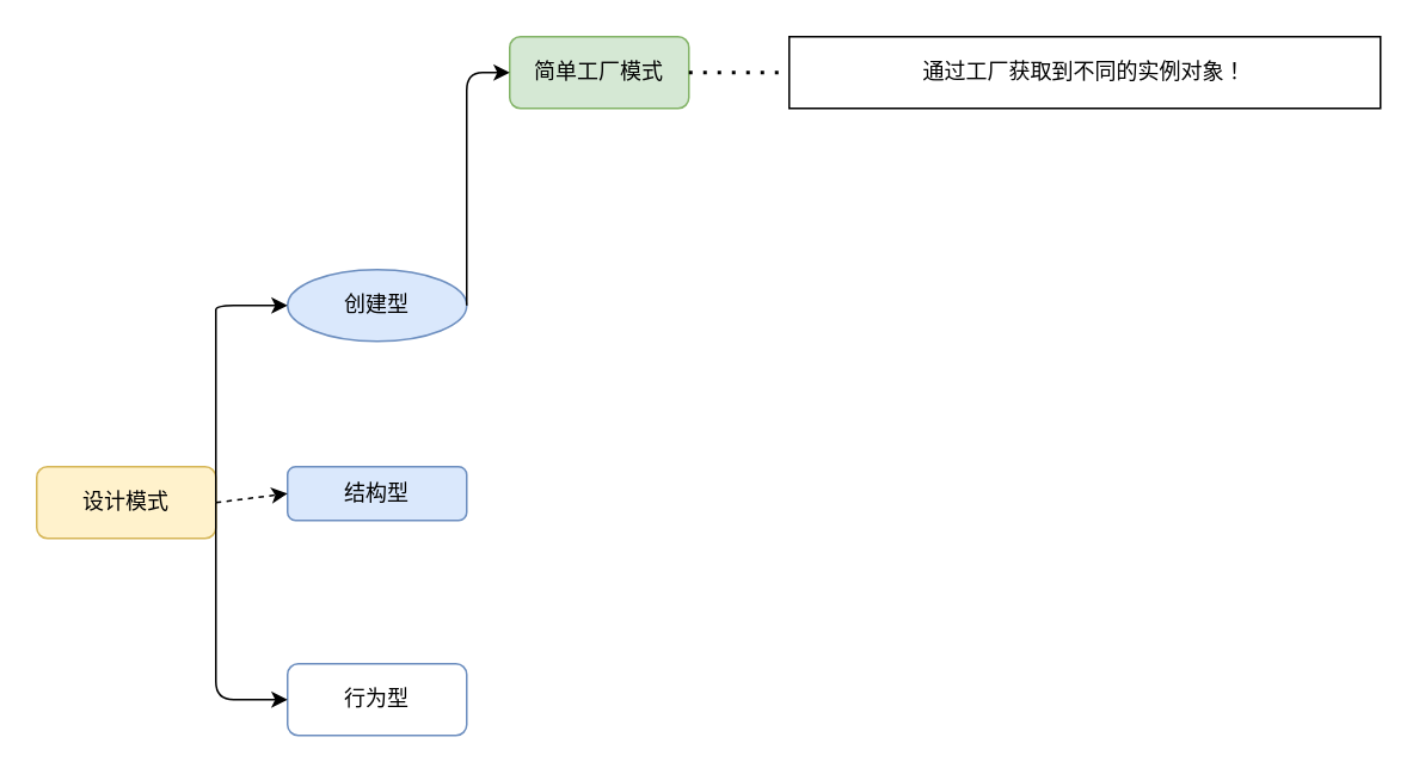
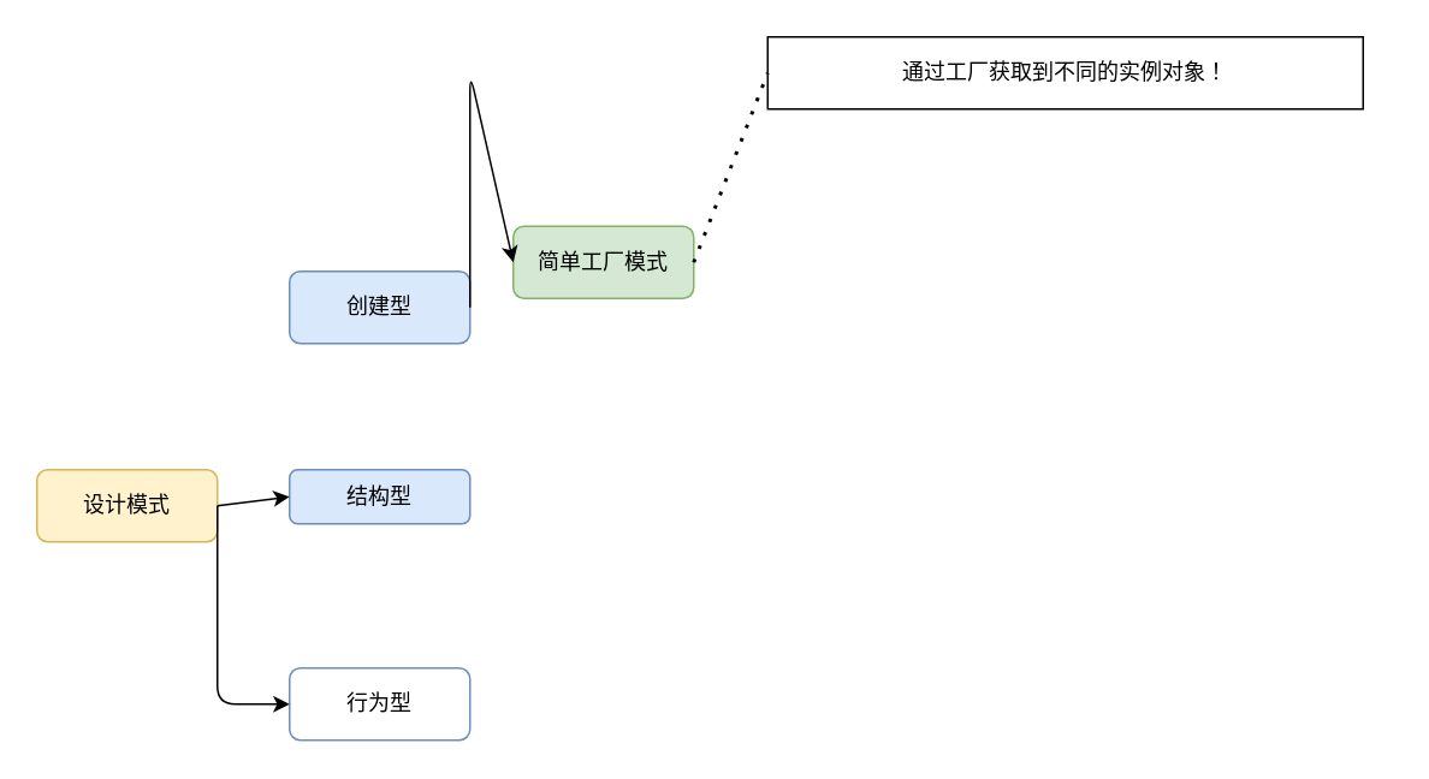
- <mxCell id="9" value="简单工厂模式" style="rounded=1;whiteSpace=wrap;html=1;fillColor=#d5e8d4;strokeColor=#82b366;" parent="1" vertex="1"><mxGeometry x="284" y="20" width="100" height="40" as="geometry" /></mxCell>
+ <mxCell id="9" value="简单工厂模式" style="rounded=1;whiteSpace=wrap;html=1;fillColor=#d5e8d4;strokeColor=#82b366;" parent="1" vertex="1"><mxGeometry x="284" y="125" width="100" height="40" as="geometry" /></mxCell>
- <mxCell id="11" value="通过工厂获取到不同的实例对象！" style="rounded=0;whiteSpace=wrap;html=1;" parent="1" vertex="1"><mxGeometry x="440" y="20" width="330" height="40" as="geometry" /></mxCell>
+ <mxCell id="11" value="通过工厂获取到不同的实例对象！" style="rounded=0;whiteSpace=wrap;html=1;" parent="1" vertex="1"><mxGeometry x="425" y="20" width="330" height="40" as="geometry" /></mxCell>
- <mxCell id="3" value="创建型" style="ellipse;whiteSpace=wrap;html=1;fillColor=#dae8fc;strokeColor=#6c8ebf;" parent="1" vertex="1"><mxGeometry x="160" y="150" width="100" height="40" as="geometry" /></mxCell>
+ <mxCell id="3" value="创建型" style="rounded=1;whiteSpace=wrap;html=1;fillColor=#dae8fc;strokeColor=#6c8ebf;" parent="1" vertex="1"><mxGeometry x="160" y="150" width="100" height="40" as="geometry" /></mxCell>
- <mxCell id="7" value="" style="endArrow=classic;html=1;rounded=1;exitX=1;exitY=0.5;exitDx=0;exitDy=0;" parent="1" source="2" target="3" edge="1"><mxGeometry width="50" height="50" relative="1" as="geometry"><mxPoint x="310" y="290" as="sourcePoint" /><mxPoint x="120" y="170" as="targetPoint" /><Array as="points"><mxPoint x="120" y="180" /><mxPoint x="120" y="170" /></Array></mxGeometry></mxCell>
- <mxCell id="6" value="" style="endArrow=classic;html=1;rounded=0;exitX=1;exitY=0.5;exitDx=0;exitDy=0;entryX=0;entryY=0.5;entryDx=0;entryDy=0;dashed=1;" parent="1" source="2" target="4" edge="1"><mxGeometry width="50" height="50" relative="1" as="geometry"><mxPoint x="310" y="290" as="sourcePoint" /><mxPoint x="360" y="240" as="targetPoint" /></mxGeometry></mxCell>
+ <mxCell id="6" value="" style="endArrow=classic;html=1;rounded=0;exitX=1;exitY=0.5;exitDx=0;exitDy=0;entryX=0;entryY=0.5;entryDx=0;entryDy=0;" parent="1" source="2" target="4" edge="1"><mxGeometry width="50" height="50" relative="1" as="geometry"><mxPoint x="310" y="290" as="sourcePoint" /><mxPoint x="360" y="240" as="targetPoint" /></mxGeometry></mxCell>
